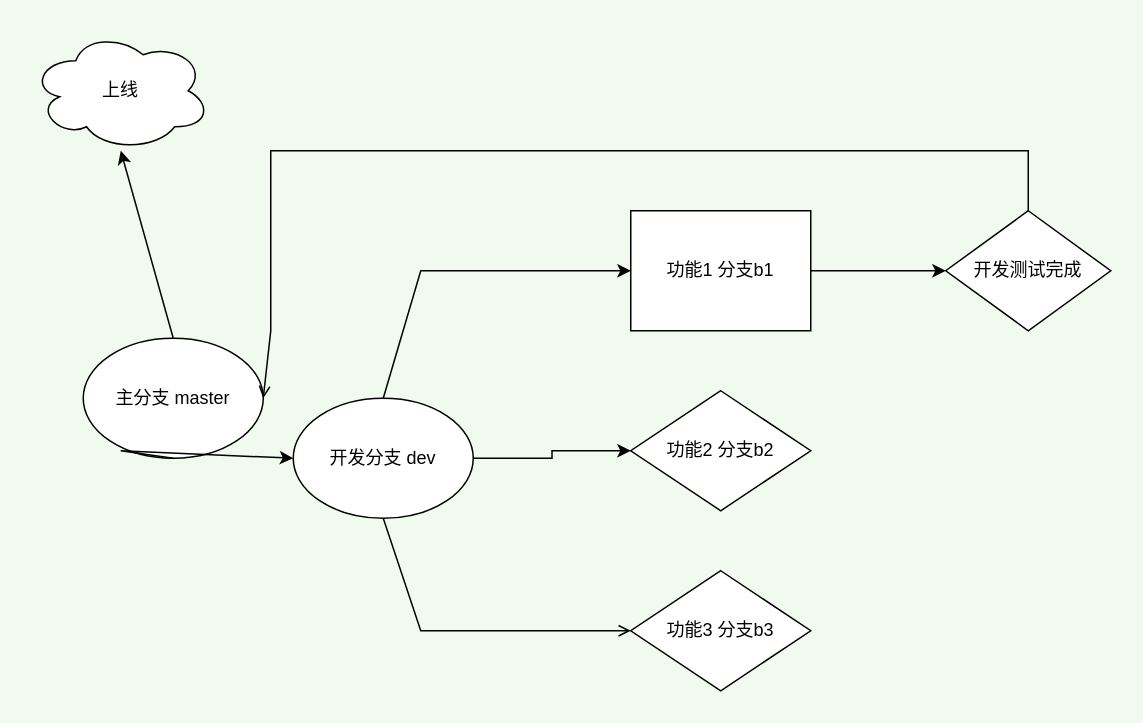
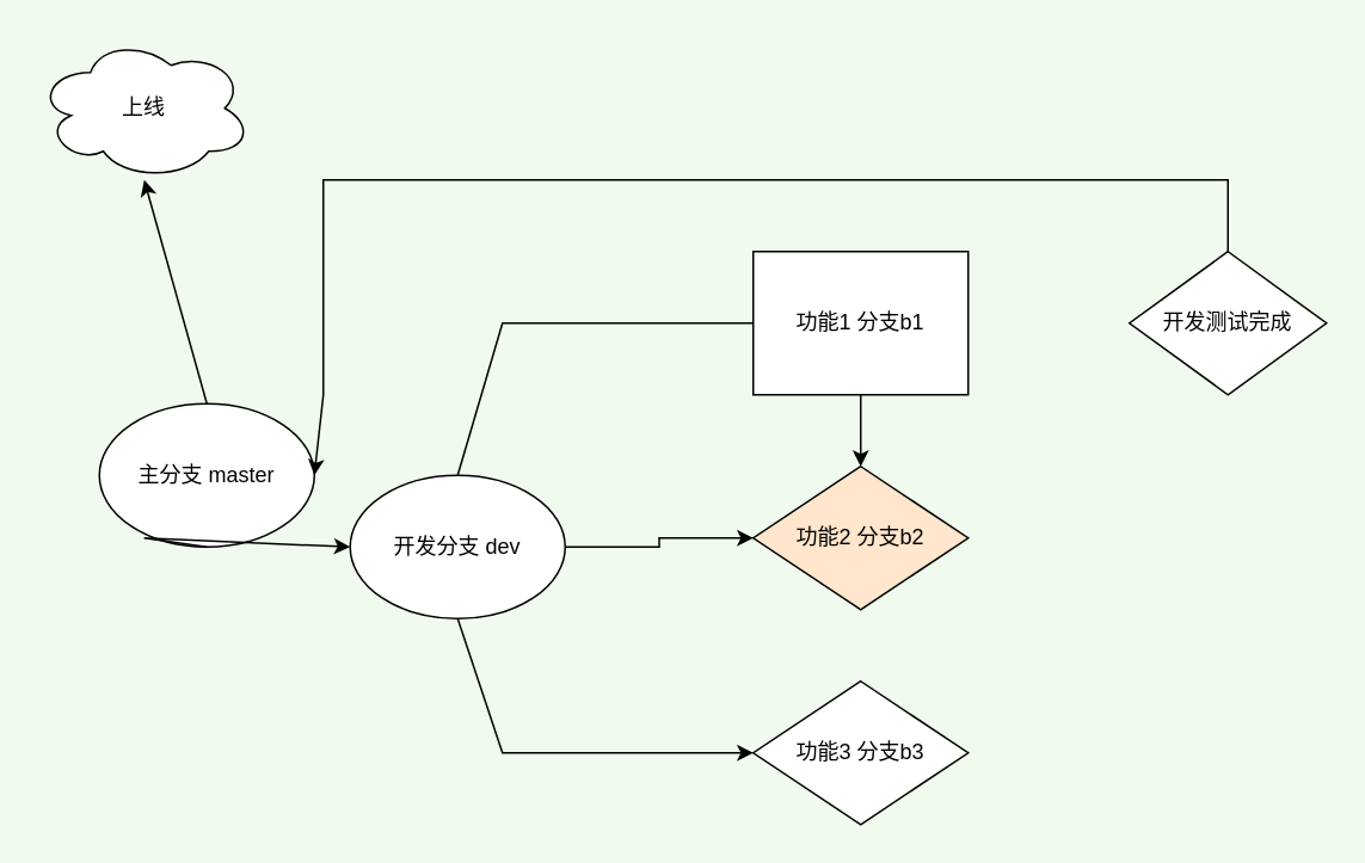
- <mxCell id="10" value="" style="endArrow=classic;html=1;rounded=0;exitX=0.5;exitY=0;exitDx=0;exitDy=0;entryX=0;entryY=0.5;entryDx=0;entryDy=0;" edge="1" parent="1" source="4" target="6"><mxGeometry width="50" height="50" relative="1" as="geometry"><mxPoint x="320" y="400" as="sourcePoint" /><mxPoint x="370" y="350" as="targetPoint" /><Array as="points"><mxPoint x="280" y="180" /></Array></mxGeometry></mxCell>
+ <mxCell id="10" value="" style="endArrow=none;html=1;rounded=0;exitX=0.5;exitY=0;exitDx=0;exitDy=0;entryX=0;entryY=0.5;entryDx=0;entryDy=0;" edge="1" parent="1" source="4" target="6"><mxGeometry width="50" height="50" relative="1" as="geometry"><mxPoint x="320" y="400" as="sourcePoint" /><mxPoint x="370" y="350" as="targetPoint" /><Array as="points"><mxPoint x="280" y="180" /></Array></mxGeometry></mxCell>
- <mxCell id="5" value="" style="edgeStyle=orthogonalEdgeStyle;rounded=0;orthogonalLoop=1;jettySize=auto;html=1;" edge="1" parent="1" source="6" target="12"><mxGeometry relative="1" as="geometry" /></mxCell>
+ <mxCell id="5" value="" style="edgeStyle=orthogonalEdgeStyle;rounded=0;orthogonalLoop=1;jettySize=auto;html=1;" edge="1" parent="1" source="6" target="11"><mxGeometry relative="1" as="geometry" /></mxCell>
- <mxCell id="14" value="" style="endArrow=open;html=1;rounded=0;entryX=1;entryY=0.5;entryDx=0;entryDy=0;exitX=0.5;exitY=0;exitDx=0;exitDy=0;" edge="1" parent="1" source="12" target="2"><mxGeometry width="50" height="50" relative="1" as="geometry"><mxPoint x="80" y="100" as="sourcePoint" /><mxPoint x="710" y="70" as="targetPoint" /><Array as="points"><mxPoint x="685" y="100" /><mxPoint x="180" y="100" /><mxPoint x="180" y="220" /></Array></mxGeometry></mxCell>
+ <mxCell id="14" value="" style="endArrow=classic;html=1;rounded=0;entryX=1;entryY=0.5;entryDx=0;entryDy=0;exitX=0.5;exitY=0;exitDx=0;exitDy=0;" edge="1" parent="1" source="12" target="2"><mxGeometry width="50" height="50" relative="1" as="geometry"><mxPoint x="80" y="100" as="sourcePoint" /><mxPoint x="710" y="70" as="targetPoint" /><Array as="points"><mxPoint x="685" y="100" /><mxPoint x="180" y="100" /><mxPoint x="180" y="220" /></Array></mxGeometry></mxCell>
- <mxCell id="11" value="功能2 分支b2" style="rhombus;whiteSpace=wrap;html=1;" vertex="1" parent="1"><mxGeometry x="420" y="260" width="120" height="80" as="geometry" /></mxCell>
+ <mxCell id="11" value="功能2 分支b2" style="rhombus;whiteSpace=wrap;html=1;fillColor=#ffe6cc;" vertex="1" parent="1"><mxGeometry x="420" y="260" width="120" height="80" as="geometry" /></mxCell>
- <mxCell id="9" value="" style="endArrow=open;html=1;rounded=0;exitX=0.5;exitY=1;exitDx=0;exitDy=0;entryX=0;entryY=0.5;entryDx=0;entryDy=0;" edge="1" parent="1" source="4" target="7"><mxGeometry width="50" height="50" relative="1" as="geometry"><mxPoint x="280" y="410" as="sourcePoint" /><mxPoint x="330" y="360" as="targetPoint" /><Array as="points"><mxPoint x="280" y="420" /></Array></mxGeometry></mxCell>
+ <mxCell id="9" value="" style="endArrow=classic;html=1;rounded=0;exitX=0.5;exitY=1;exitDx=0;exitDy=0;entryX=0;entryY=0.5;entryDx=0;entryDy=0;" edge="1" parent="1" source="4" target="7"><mxGeometry width="50" height="50" relative="1" as="geometry"><mxPoint x="280" y="410" as="sourcePoint" /><mxPoint x="330" y="360" as="targetPoint" /><Array as="points"><mxPoint x="280" y="420" /></Array></mxGeometry></mxCell>
